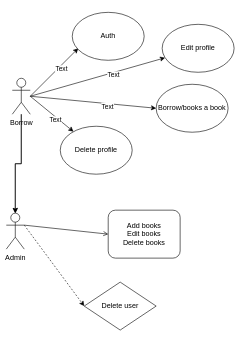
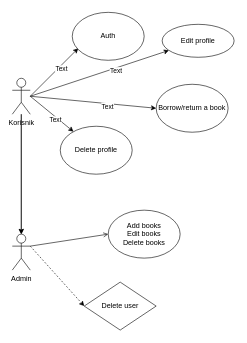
- <mxCell id="11" value="Edit profile" style="ellipse;whiteSpace=wrap;html=1;" vertex="1" parent="1"><mxGeometry x="270" y="40" width="120" height="80" as="geometry" /></mxCell>
+ <mxCell id="11" value="Edit profile" style="ellipse;whiteSpace=wrap;html=1;" vertex="1" parent="1"><mxGeometry x="270" y="40" width="120" height="55" as="geometry" /></mxCell>
- <mxCell id="14" value="Borrow/books a book" style="ellipse;whiteSpace=wrap;html=1;" vertex="1" parent="1"><mxGeometry x="260" y="140" width="120" height="80" as="geometry" /></mxCell>
+ <mxCell id="14" value="Borrow/return a book" style="ellipse;whiteSpace=wrap;html=1;" vertex="1" parent="1"><mxGeometry x="260" y="140" width="120" height="80" as="geometry" /></mxCell>
- <mxCell id="4" value="Borrow" style="shape=umlActor;verticalLabelPosition=bottom;verticalAlign=top;html=1;outlineConnect=0;" vertex="1" parent="1"><mxGeometry x="20" y="130" width="30" height="60" as="geometry" /></mxCell>
+ <mxCell id="4" value="Korisnik" style="shape=umlActor;verticalLabelPosition=bottom;verticalAlign=top;html=1;outlineConnect=0;" vertex="1" parent="1"><mxGeometry x="20" y="130" width="30" height="60" as="geometry" /></mxCell>
- <mxCell id="5" value="Admin" style="shape=umlActor;verticalLabelPosition=bottom;verticalAlign=top;html=1;outlineConnect=0;" vertex="1" parent="1"><mxGeometry x="10" y="355" width="30" height="60" as="geometry" /></mxCell>
+ <mxCell id="5" value="Admin" style="shape=umlActor;verticalLabelPosition=bottom;verticalAlign=top;html=1;outlineConnect=0;" vertex="1" parent="1"><mxGeometry x="20" y="390" width="30" height="60" as="geometry" /></mxCell>
- <mxCell id="15" value="Add books&lt;div&gt;Edit books&lt;/div&gt;&lt;div&gt;Delete books&lt;/div&gt;" style="whiteSpace=wrap;html=1;rounded=1;" vertex="1" parent="1"><mxGeometry x="180" y="350" width="120" height="80" as="geometry" /></mxCell>
+ <mxCell id="15" value="Add books&lt;div&gt;Edit books&lt;/div&gt;&lt;div&gt;Delete books&lt;/div&gt;" style="ellipse;whiteSpace=wrap;html=1;" vertex="1" parent="1"><mxGeometry x="180" y="350" width="120" height="80" as="geometry" /></mxCell>
